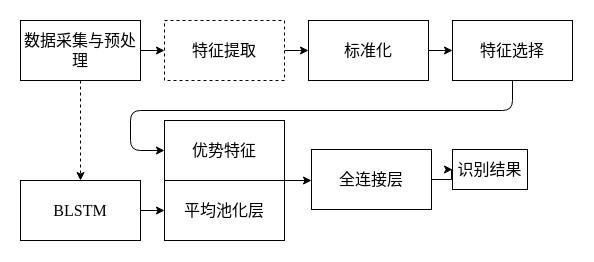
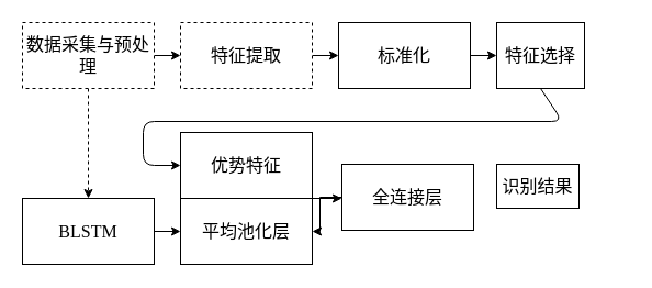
- <mxCell id="4" value="数据采集与预处理" style="rounded=0;whiteSpace=wrap;html=1;fontFamily=Times New Roman;fontSize=16;" parent="1" vertex="1"><mxGeometry x="20" y="20" width="120" height="60" as="geometry" /></mxCell>
+ <mxCell id="4" value="数据采集与预处理" style="rounded=0;whiteSpace=wrap;html=1;fontFamily=Times New Roman;fontSize=16;dashed=1;" parent="1" vertex="1"><mxGeometry x="20" y="20" width="120" height="60" as="geometry" /></mxCell>
- <mxCell id="16" value="特征选择" style="rounded=0;whiteSpace=wrap;html=1;fontFamily=Times New Roman;fontSize=16;" parent="1" vertex="1"><mxGeometry x="452" y="20" width="120" height="60" as="geometry" /></mxCell>
+ <mxCell id="16" value="特征选择" style="rounded=0;whiteSpace=wrap;html=1;fontFamily=Times New Roman;fontSize=16;" parent="1" vertex="1"><mxGeometry x="452" y="20" width="80" height="60" as="geometry" /></mxCell>
- <mxCell id="8" value="" style="edgeStyle=orthogonalEdgeStyle;rounded=0;orthogonalLoop=1;jettySize=auto;html=1;startSize=10;fontFamily=Times New Roman;fontSize=16;" parent="1" source="9" target="10" edge="1"><mxGeometry relative="1" as="geometry" /></mxCell>
+ <mxCell id="8" value="" style="edgeStyle=orthogonalEdgeStyle;rounded=0;orthogonalLoop=1;jettySize=auto;html=1;startSize=10;fontFamily=Times New Roman;fontSize=16;" parent="1" source="9" target="7" edge="1"><mxGeometry relative="1" as="geometry" /></mxCell>
